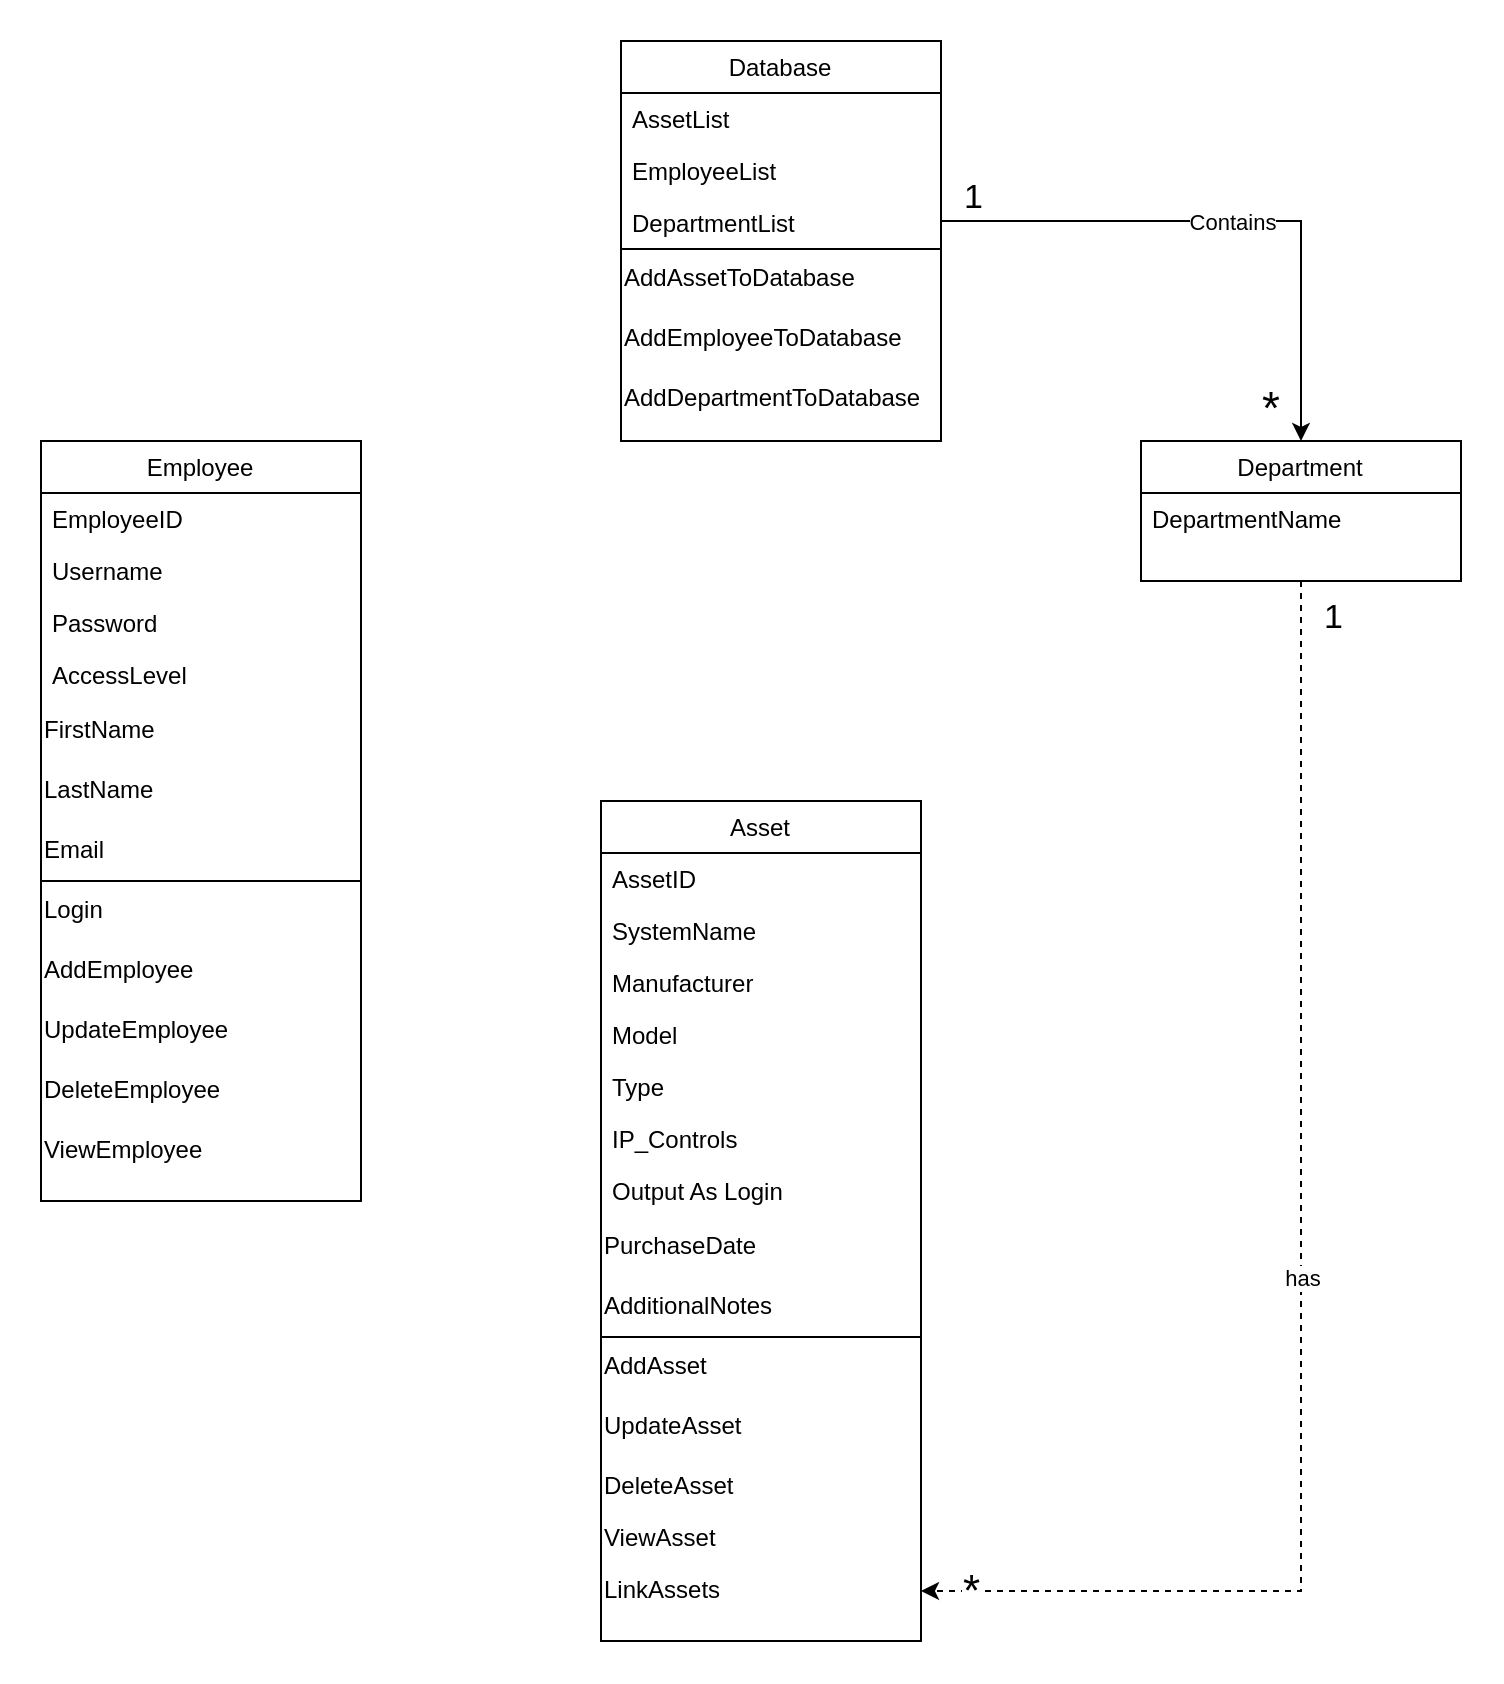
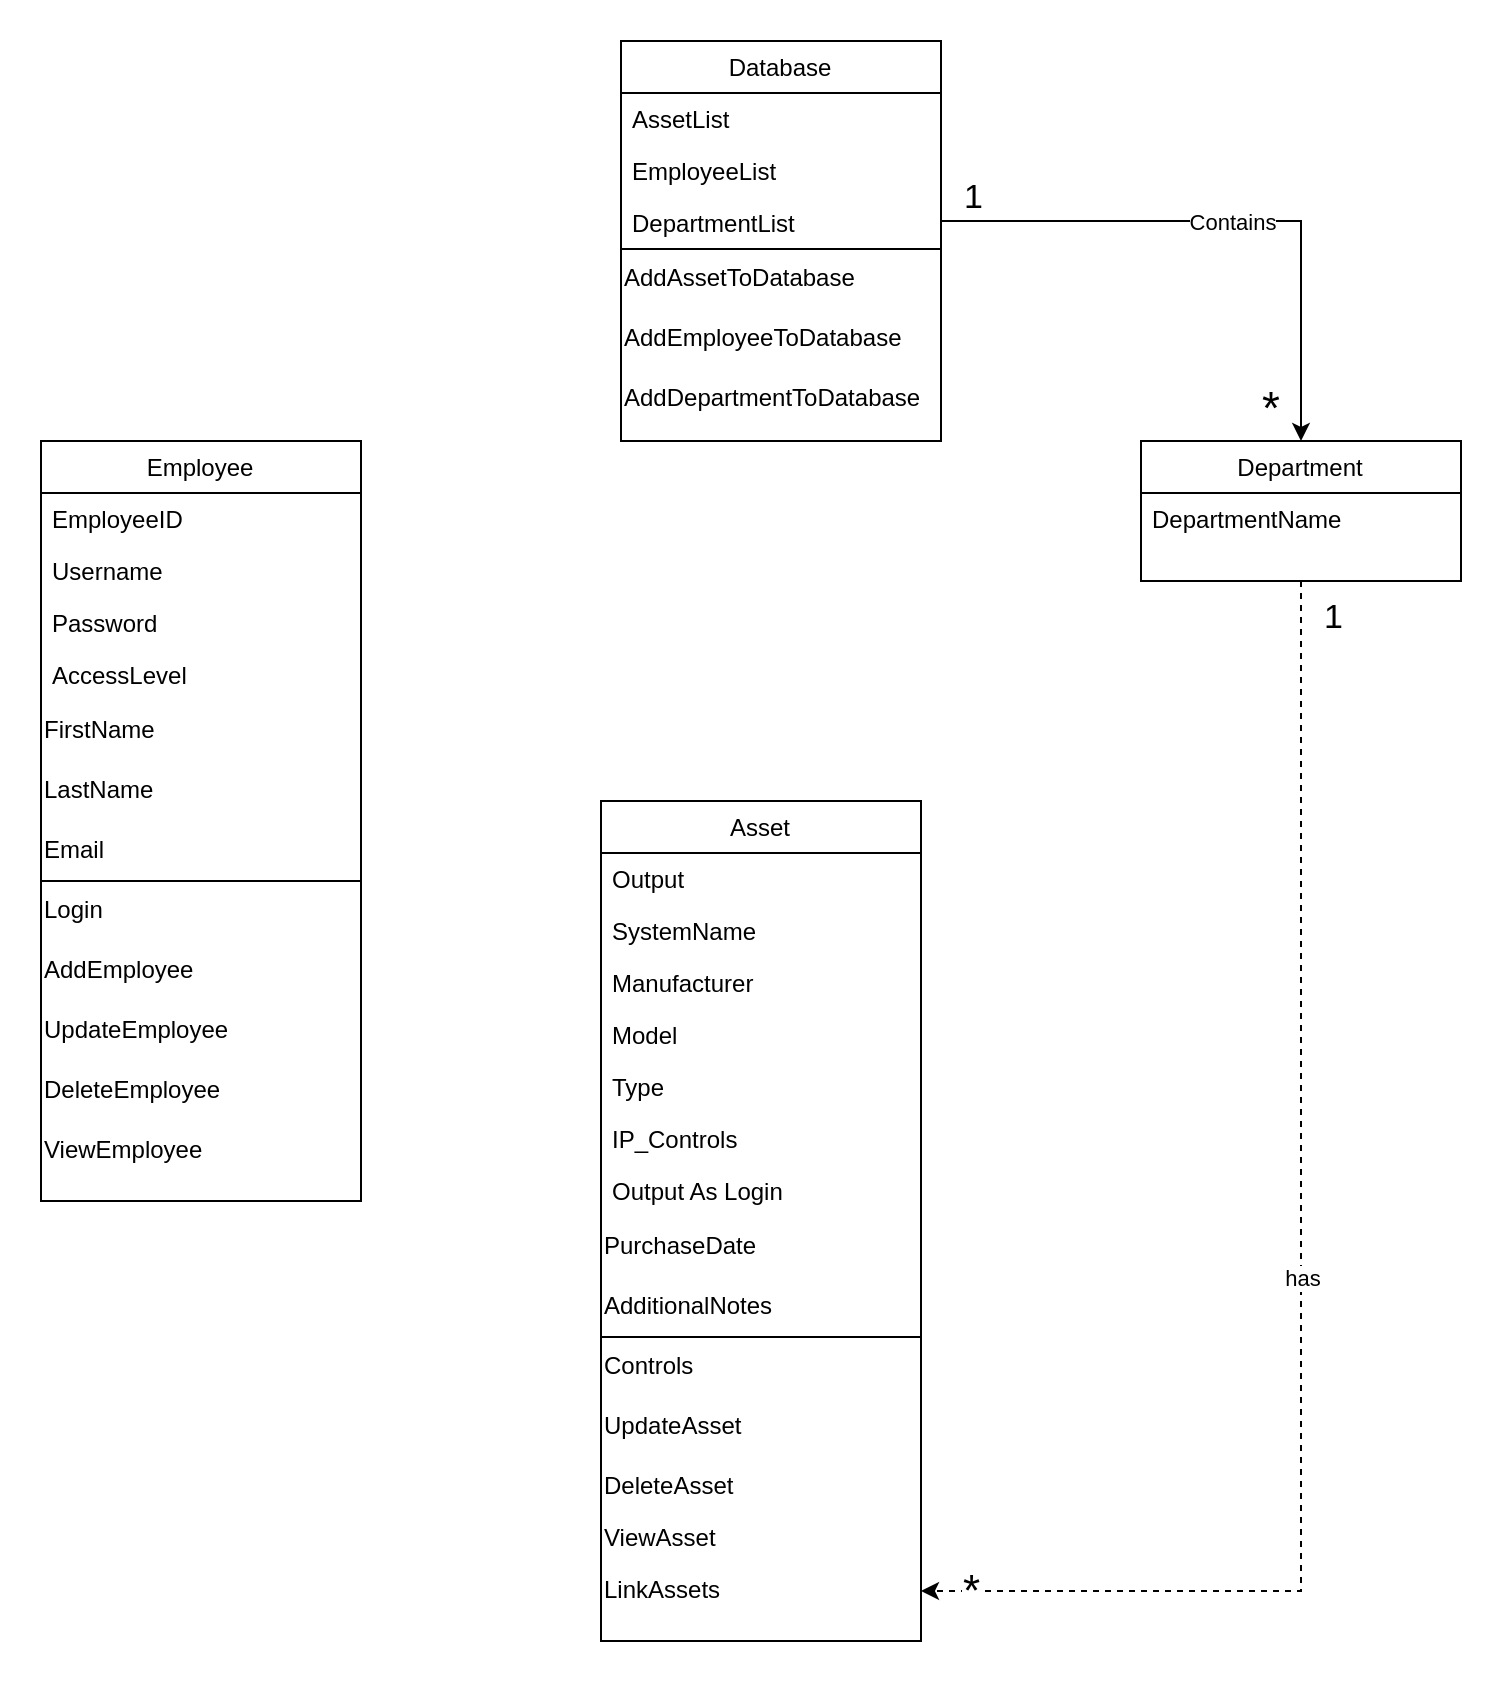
- <mxCell id="3" value="AssetID" style="text;align=left;verticalAlign=top;spacingLeft=4;spacingRight=4;overflow=hidden;rotatable=0;points=[[0,0.5],[1,0.5]];portConstraint=eastwest;" parent="2" vertex="1"><mxGeometry y="26" width="160" height="26" as="geometry" /></mxCell>
+ <mxCell id="3" value="Output" style="text;align=left;verticalAlign=top;spacingLeft=4;spacingRight=4;overflow=hidden;rotatable=0;points=[[0,0.5],[1,0.5]];portConstraint=eastwest;" parent="2" vertex="1"><mxGeometry y="26" width="160" height="26" as="geometry" /></mxCell>
- <mxCell id="13" value="AddAsset" style="text;html=1;strokeColor=none;fillColor=none;align=left;verticalAlign=middle;whiteSpace=wrap;rounded=0;" vertex="1" parent="2"><mxGeometry y="268" width="160" height="30" as="geometry" /></mxCell>
+ <mxCell id="13" value="Controls" style="text;html=1;strokeColor=none;fillColor=none;align=left;verticalAlign=middle;whiteSpace=wrap;rounded=0;" vertex="1" parent="2"><mxGeometry y="268" width="160" height="30" as="geometry" /></mxCell>
